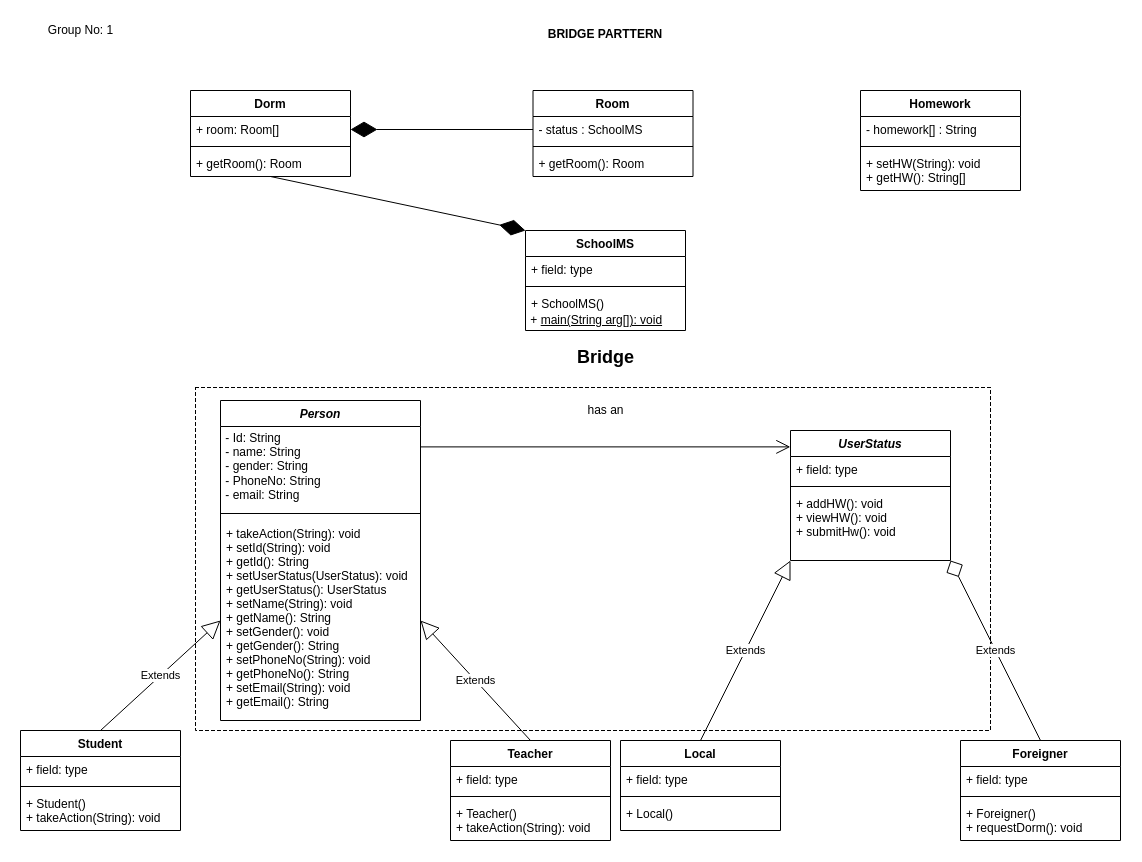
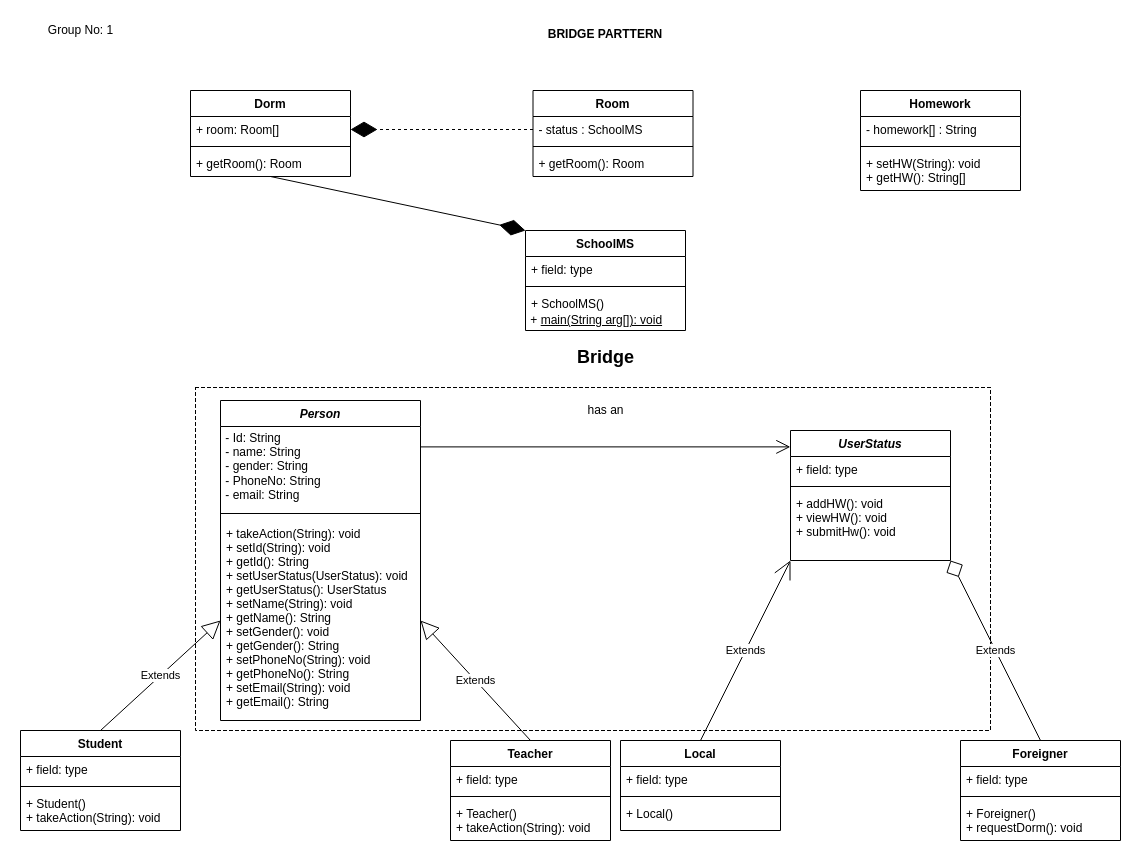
- <mxCell id="53" value="" style="endArrow=diamondThin;endFill=1;endSize=24;html=1;entryX=1;entryY=0.5;entryDx=0;entryDy=0;exitX=0;exitY=0.5;exitDx=0;exitDy=0;" edge="1" parent="1" source="46" target="50"><mxGeometry width="160" relative="1" as="geometry"><mxPoint x="480" y="200" as="sourcePoint" /><mxPoint x="480" y="210" as="targetPoint" /></mxGeometry></mxCell>
+ <mxCell id="53" value="" style="endArrow=diamondThin;endFill=1;endSize=24;html=1;entryX=1;entryY=0.5;entryDx=0;entryDy=0;exitX=0;exitY=0.5;exitDx=0;exitDy=0;dashed=1;" edge="1" parent="1" source="46" target="50"><mxGeometry width="160" relative="1" as="geometry"><mxPoint x="480" y="200" as="sourcePoint" /><mxPoint x="480" y="210" as="targetPoint" /></mxGeometry></mxCell>
- <mxCell id="21" value="Extends" style="endArrow=block;endSize=16;endFill=0;html=1;entryX=0;entryY=1;entryDx=0;entryDy=0;exitX=0.5;exitY=0;exitDx=0;exitDy=0;" parent="1" source="13" target="9" edge="1"><mxGeometry width="160" relative="1" as="geometry"><mxPoint x="595" y="647" as="sourcePoint" /><mxPoint x="755" y="647" as="targetPoint" /></mxGeometry></mxCell>
+ <mxCell id="21" value="Extends" style="endArrow=open;endSize=16;endFill=0;html=1;entryX=0;entryY=1;entryDx=0;entryDy=0;exitX=0.5;exitY=0;exitDx=0;exitDy=0;" parent="1" source="13" target="9" edge="1"><mxGeometry width="160" relative="1" as="geometry"><mxPoint x="595" y="647" as="sourcePoint" /><mxPoint x="755" y="647" as="targetPoint" /></mxGeometry></mxCell>
